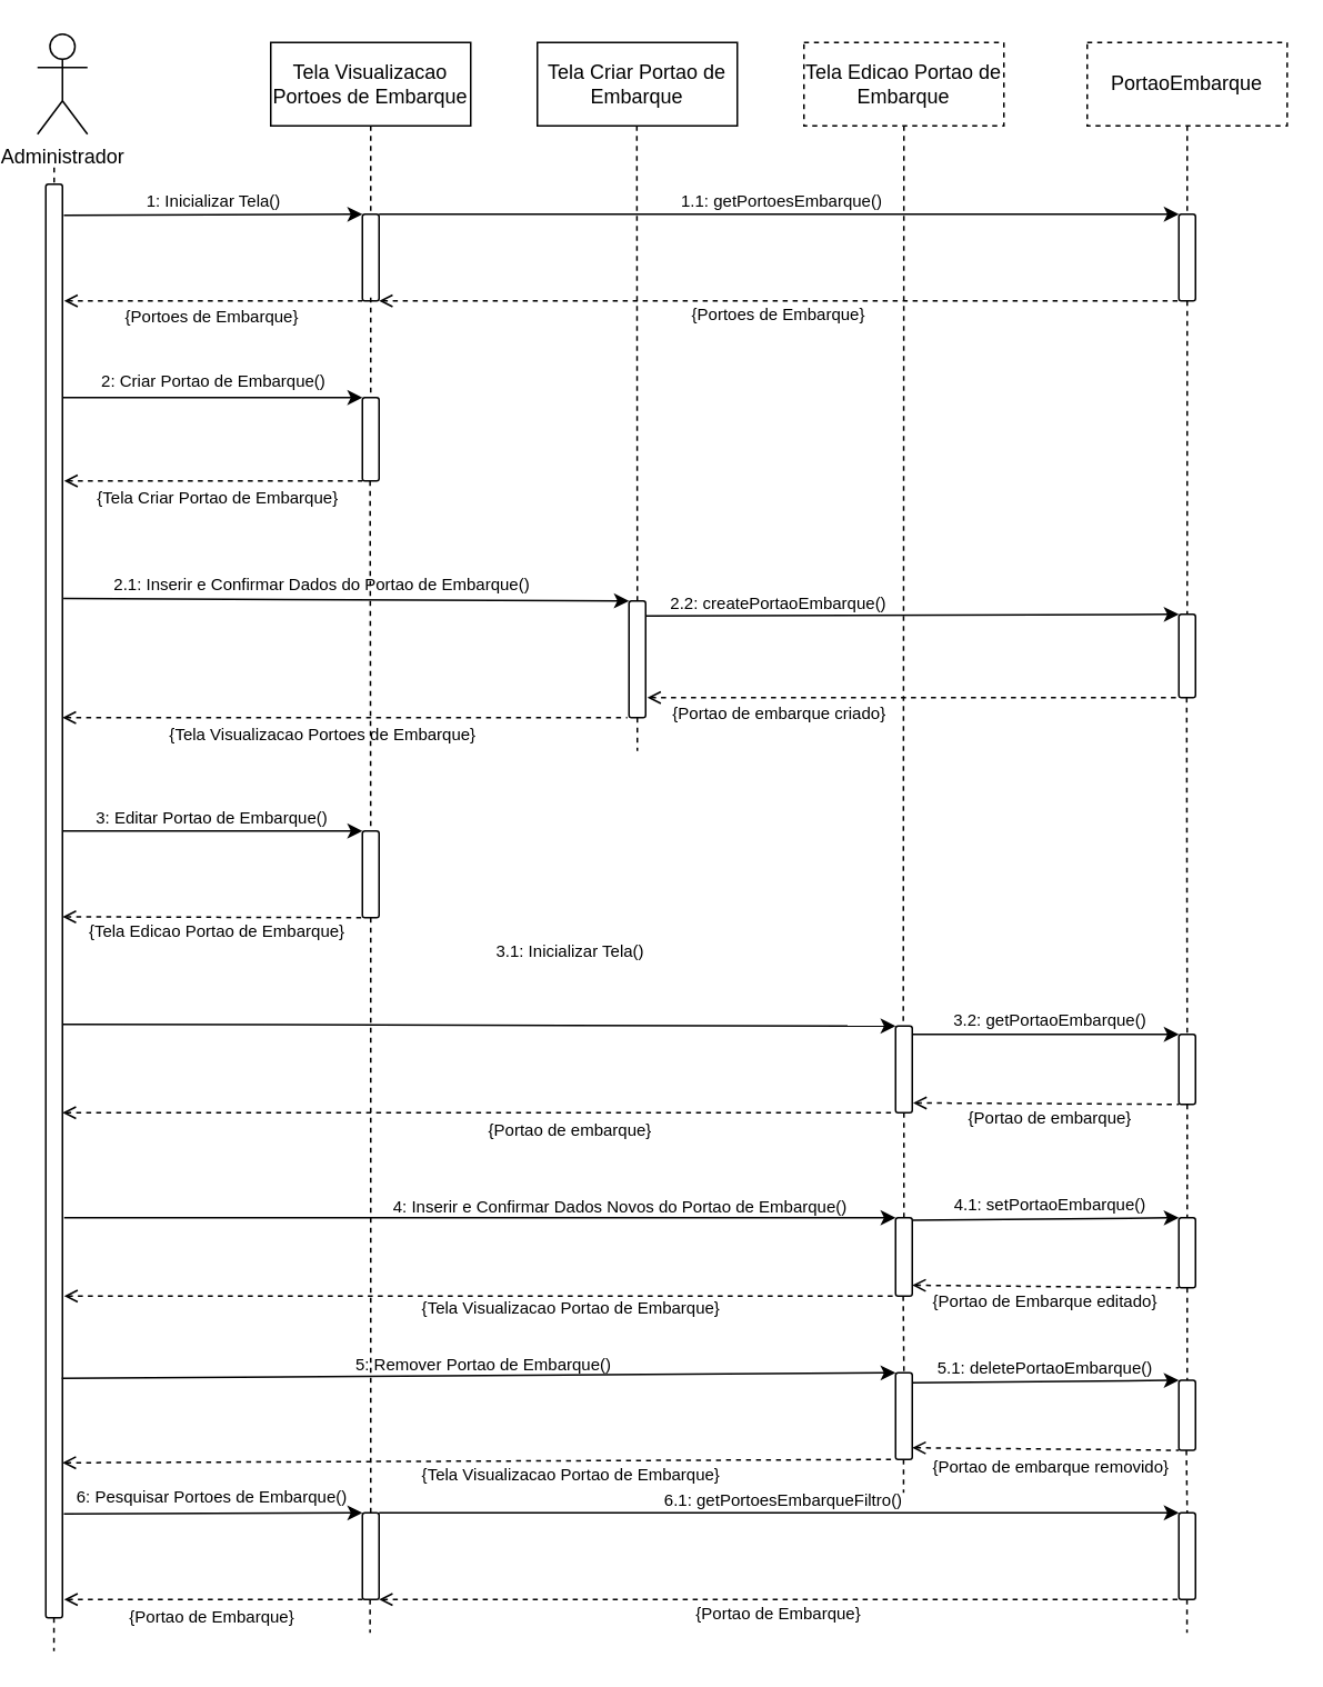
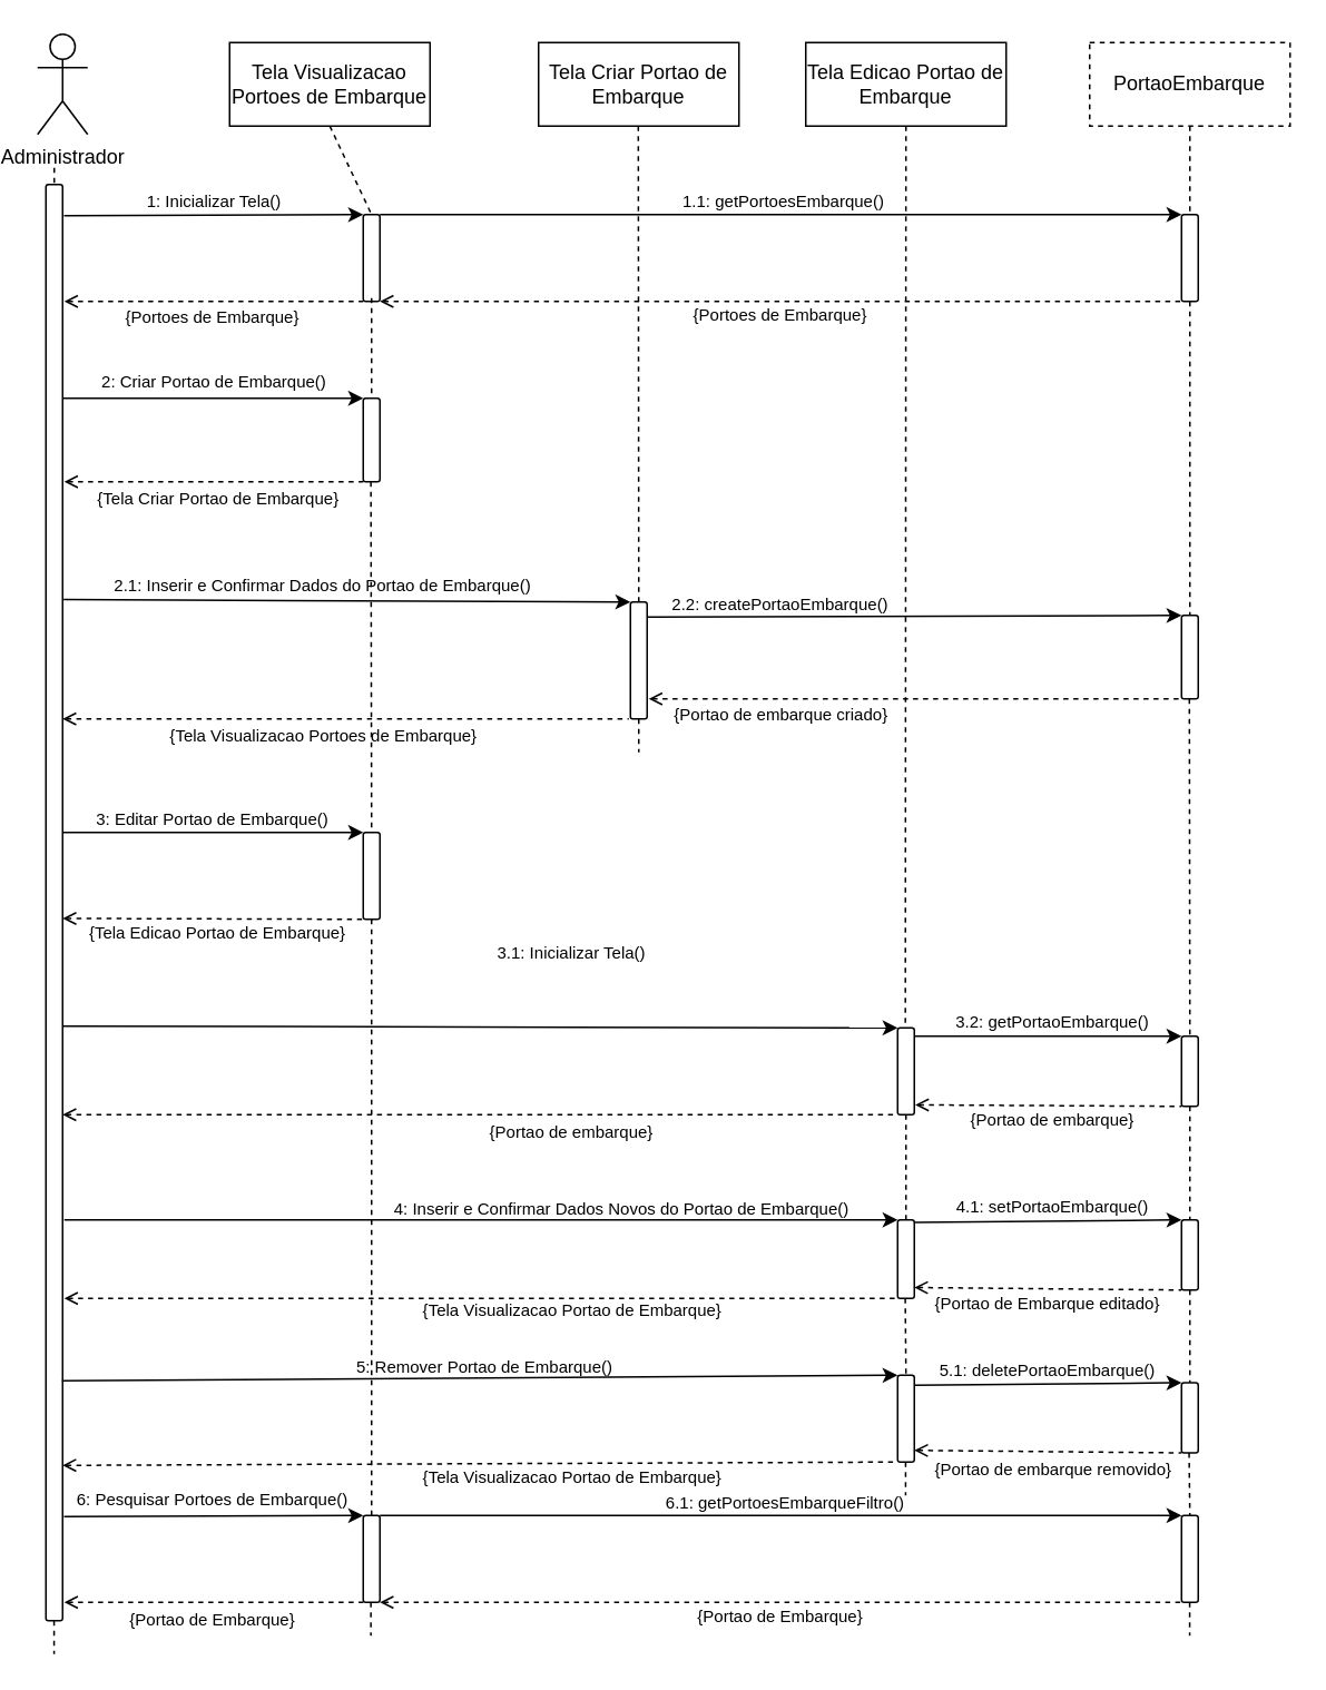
- <mxCell id="3" value="Tela Visualizacao Portoes de Embarque" style="rounded=0;whiteSpace=wrap;html=1;" parent="1" vertex="1"><mxGeometry x="160" y="25" width="120" height="50" as="geometry" /></mxCell>
+ <mxCell id="3" value="Tela Visualizacao Portoes de Embarque" style="rounded=0;whiteSpace=wrap;html=1;" parent="1" vertex="1"><mxGeometry x="135" y="25" width="120" height="50" as="geometry" /></mxCell>
- <mxCell id="25" value="Tela Edicao Portao de Embarque" style="rounded=0;whiteSpace=wrap;html=1;dashed=1;" parent="1" vertex="1"><mxGeometry x="480" y="25" width="120" height="50" as="geometry" /></mxCell>
+ <mxCell id="25" value="Tela Edicao Portao de Embarque" style="rounded=0;whiteSpace=wrap;html=1;" parent="1" vertex="1"><mxGeometry x="480" y="25" width="120" height="50" as="geometry" /></mxCell>
